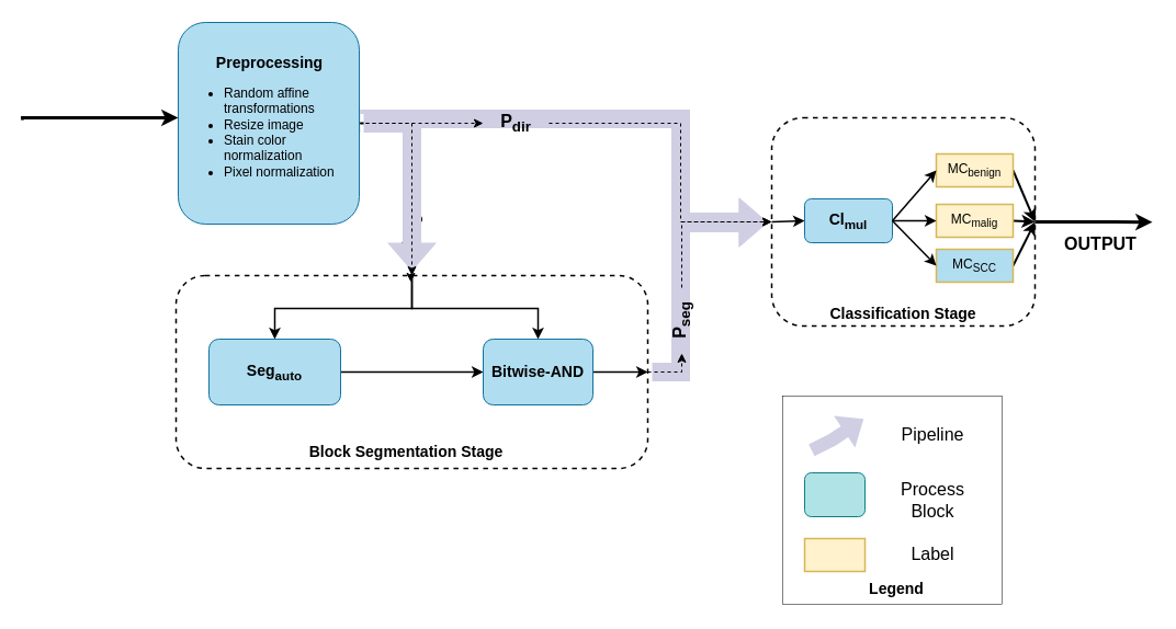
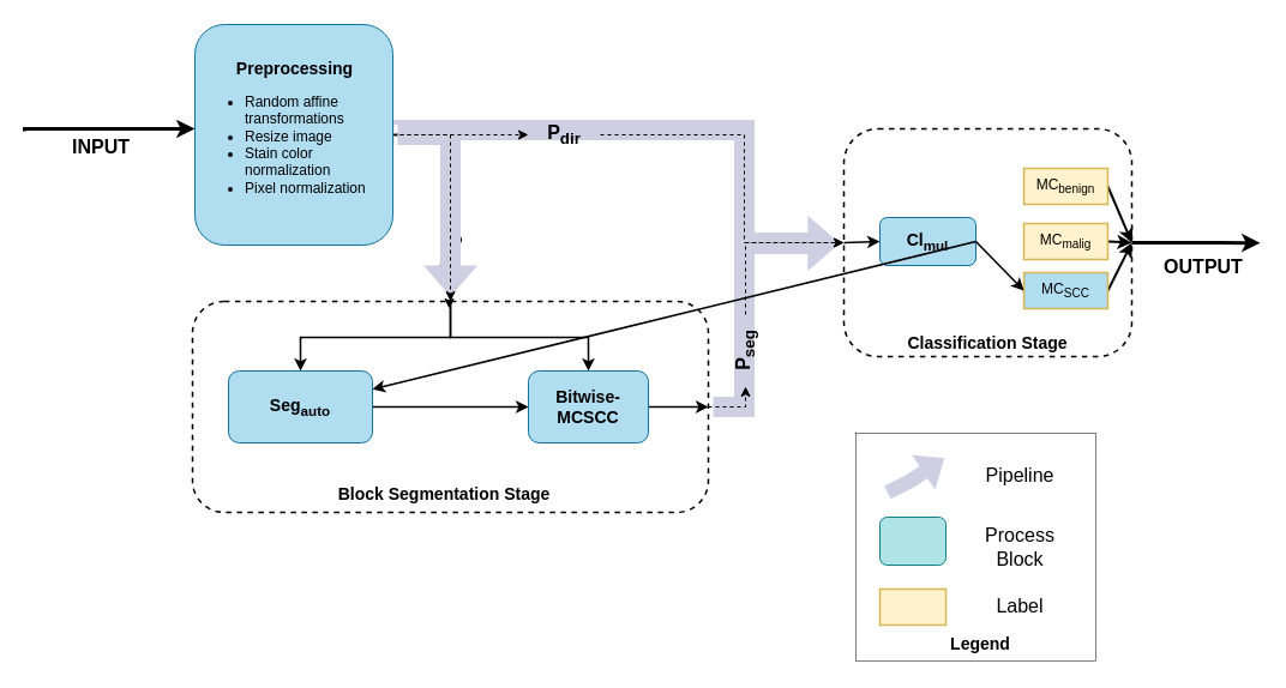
+ <mxCell id="25" value="&lt;font style=&quot;font-size: 16px&quot;&gt;&lt;b&gt;INPUT&lt;/b&gt;&lt;/font&gt;" style="text;html=1;strokeColor=none;fillColor=none;align=center;verticalAlign=middle;whiteSpace=wrap;rounded=0;fontSize=14;" parent="1" vertex="1"><mxGeometry x="54" y="107" width="60" height="30" as="geometry" /></mxCell>
- <mxCell id="39" style="edgeStyle=none;rounded=0;orthogonalLoop=1;jettySize=auto;html=1;exitX=1;exitY=0.5;exitDx=0;exitDy=0;entryX=0;entryY=0.5;entryDx=0;entryDy=0;fontSize=15;strokeWidth=1.5;" parent="1" source="36" target="38" edge="1"><mxGeometry relative="1" as="geometry" /></mxCell>
+ <mxCell id="39" style="edgeStyle=none;rounded=0;orthogonalLoop=1;jettySize=auto;html=1;exitX=1;exitY=0.5;exitDx=0;exitDy=0;fontSize=15;strokeWidth=1.5;" parent="1" source="36" target="32" edge="1"><mxGeometry relative="1" as="geometry" /></mxCell>
- <mxCell id="42" style="edgeStyle=none;rounded=0;orthogonalLoop=1;jettySize=auto;html=1;exitX=1;exitY=0.5;exitDx=0;exitDy=0;entryX=0;entryY=0.5;entryDx=0;entryDy=0;fontSize=15;strokeWidth=1.5;" parent="1" source="36" target="41" edge="1"><mxGeometry relative="1" as="geometry" /></mxCell>
- <mxCell id="34" value="&lt;b&gt;Bitwise-AND&lt;/b&gt;" style="rounded=1;whiteSpace=wrap;html=1;fontSize=14;strokeWidth=1;fillColor=#b1ddf0;strokeColor=#10739e;" parent="1" vertex="1"><mxGeometry x="440" y="309" width="100" height="60" as="geometry" /></mxCell>
+ <mxCell id="34" value="&lt;b&gt;Bitwise-MCSCC&lt;/b&gt;" style="rounded=1;whiteSpace=wrap;html=1;fontSize=14;strokeWidth=1;fillColor=#b1ddf0;strokeColor=#10739e;" parent="1" vertex="1"><mxGeometry x="440" y="309" width="100" height="60" as="geometry" /></mxCell>
